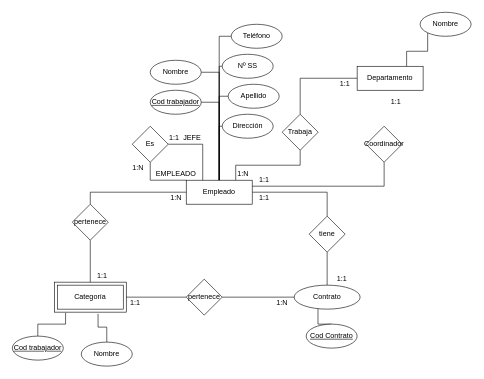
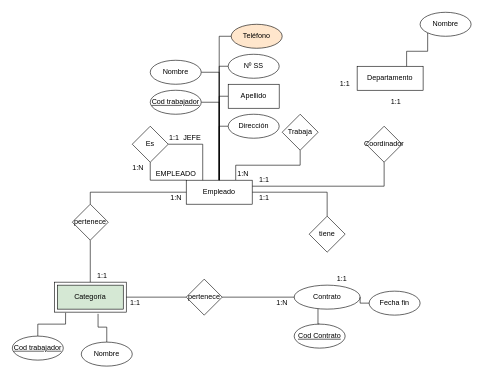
- <mxCell id="36" value="Teléfono" style="ellipse;whiteSpace=wrap;html=1;" vertex="1" parent="1"><mxGeometry x="385" y="40" width="85" height="40" as="geometry" /></mxCell>
+ <mxCell id="36" value="Teléfono" style="ellipse;whiteSpace=wrap;html=1;fillColor=#ffe6cc;" vertex="1" parent="1"><mxGeometry x="385" y="40" width="85" height="40" as="geometry" /></mxCell>
- <mxCell id="3" value="Nº SS" style="ellipse;whiteSpace=wrap;html=1;" vertex="1" parent="1"><mxGeometry x="370" y="90" width="85" height="40" as="geometry" /></mxCell>
+ <mxCell id="3" value="Nº SS" style="ellipse;whiteSpace=wrap;html=1;" vertex="1" parent="1"><mxGeometry x="380" y="90" width="85" height="40" as="geometry" /></mxCell>
- <mxCell id="27" style="edgeStyle=orthogonalEdgeStyle;rounded=0;orthogonalLoop=1;jettySize=auto;html=1;exitX=0.5;exitY=0;exitDx=0;exitDy=0;entryX=0;entryY=0.5;entryDx=0;entryDy=0;endArrow=none;endFill=0;" edge="1" parent="1" source="28" target="14"><mxGeometry relative="1" as="geometry" /></mxCell>
- <mxCell id="32" value="Apellido" style="ellipse;whiteSpace=wrap;html=1;" vertex="1" parent="1"><mxGeometry x="380" y="140" width="85" height="40" as="geometry" /></mxCell>
+ <mxCell id="32" value="Apellido" style="whiteSpace=wrap;html=1;rounded=0;" vertex="1" parent="1"><mxGeometry x="380" y="140" width="85" height="40" as="geometry" /></mxCell>
- <mxCell id="34" value="Dirección" style="ellipse;whiteSpace=wrap;html=1;" vertex="1" parent="1"><mxGeometry x="370" y="190" width="85" height="40" as="geometry" /></mxCell>
+ <mxCell id="34" value="Dirección" style="ellipse;whiteSpace=wrap;html=1;" vertex="1" parent="1"><mxGeometry x="380" y="190" width="85" height="40" as="geometry" /></mxCell>
- <mxCell id="25" style="edgeStyle=orthogonalEdgeStyle;rounded=0;orthogonalLoop=1;jettySize=auto;html=1;exitX=0.5;exitY=1;exitDx=0;exitDy=0;entryX=0.5;entryY=0;entryDx=0;entryDy=0;endArrow=none;endFill=0;" edge="1" parent="1" source="26" target="13"><mxGeometry relative="1" as="geometry" /></mxCell>
- <mxCell id="15" value="Categoría" style="rounded=0;whiteSpace=wrap;html=1;" vertex="1" parent="1"><mxGeometry x="95" y="475" width="110" height="40" as="geometry" /></mxCell>
+ <mxCell id="15" value="Categoría" style="rounded=0;whiteSpace=wrap;html=1;fillColor=#d5e8d4;" vertex="1" parent="1"><mxGeometry x="95" y="475" width="110" height="40" as="geometry" /></mxCell>
+ <mxCell id="58" style="edgeStyle=orthogonalEdgeStyle;rounded=0;orthogonalLoop=1;jettySize=auto;html=1;exitX=0;exitY=0.5;exitDx=0;exitDy=0;entryX=1;entryY=0.5;entryDx=0;entryDy=0;endArrow=none;endFill=0;" edge="1" parent="1" source="59" target="13"><mxGeometry relative="1" as="geometry" /></mxCell>
+ <mxCell id="59" value="Fecha fin" style="ellipse;whiteSpace=wrap;html=1;" vertex="1" parent="1"><mxGeometry x="615" y="485" width="85" height="40" as="geometry" /></mxCell>
- <mxCell id="57" value="&lt;u&gt;Cod Contrato&lt;/u&gt;" style="ellipse;whiteSpace=wrap;html=1;" vertex="1" parent="1"><mxGeometry x="510" y="540" width="85" height="40" as="geometry" /></mxCell>
+ <mxCell id="57" value="&lt;u&gt;Cod Contrato&lt;/u&gt;" style="ellipse;whiteSpace=wrap;html=1;" vertex="1" parent="1"><mxGeometry x="490" y="540" width="85" height="40" as="geometry" /></mxCell>
